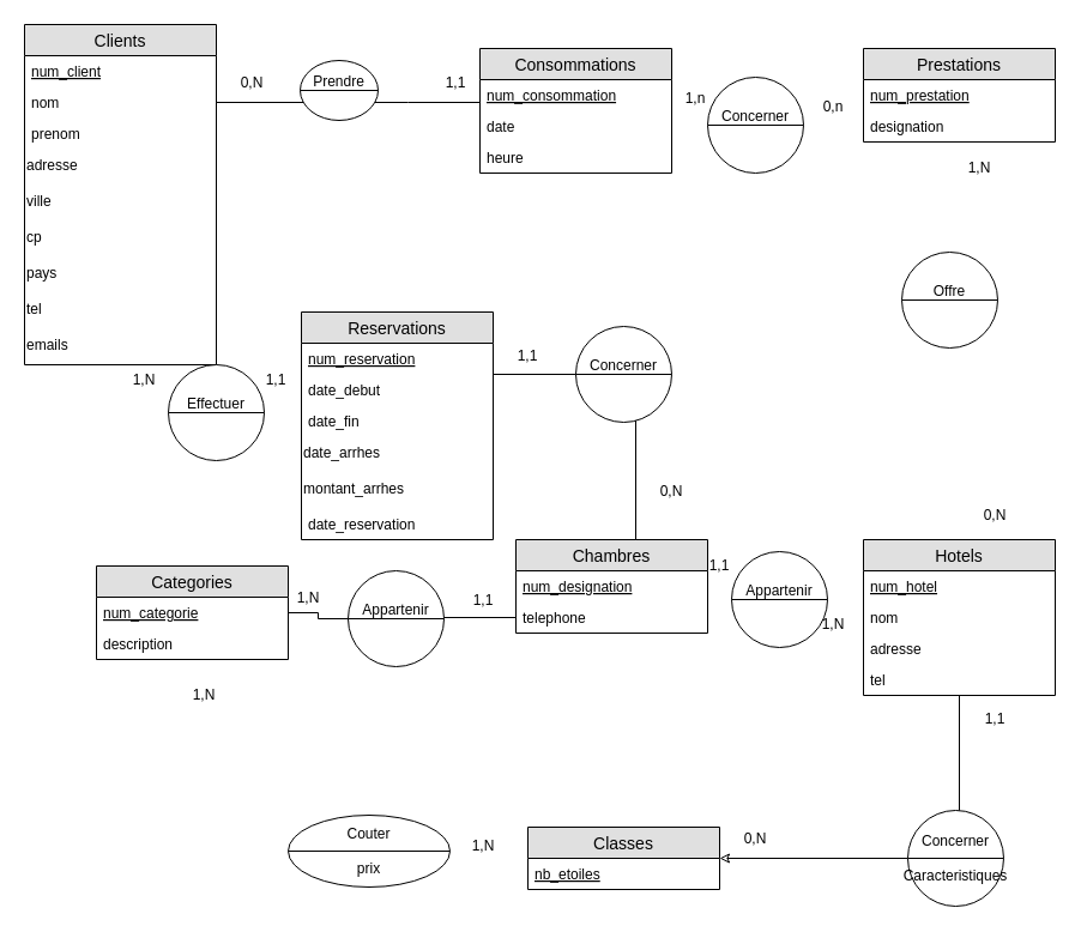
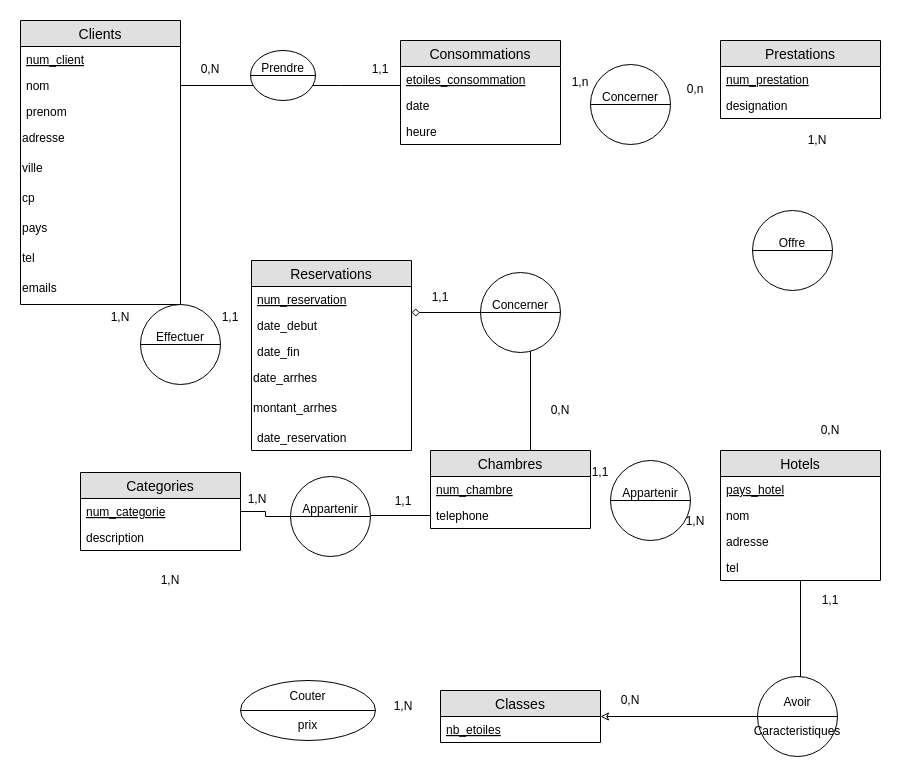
- <mxCell id="13" value="num_consommation" style="text;strokeColor=none;fillColor=none;spacingLeft=4;spacingRight=4;overflow=hidden;rotatable=0;points=[[0,0.5],[1,0.5]];portConstraint=eastwest;fontSize=12;fontStyle=4" vertex="1" parent="12"><mxGeometry y="26" width="160" height="26" as="geometry" /></mxCell>
+ <mxCell id="13" value="etoiles_consommation" style="text;strokeColor=none;fillColor=none;spacingLeft=4;spacingRight=4;overflow=hidden;rotatable=0;points=[[0,0.5],[1,0.5]];portConstraint=eastwest;fontSize=12;fontStyle=4" vertex="1" parent="12"><mxGeometry y="26" width="160" height="26" as="geometry" /></mxCell>
- <mxCell id="30" style="edgeStyle=orthogonalEdgeStyle;rounded=0;orthogonalLoop=1;jettySize=auto;html=1;startArrow=none;startFill=0;endArrow=none;endFill=0;strokeColor=#000000;" edge="1" parent="1" source="31" target="19"><mxGeometry relative="1" as="geometry"><Array as="points"><mxPoint x="530" y="312" /></Array></mxGeometry></mxCell>
+ <mxCell id="30" style="edgeStyle=orthogonalEdgeStyle;rounded=0;orthogonalLoop=1;jettySize=auto;html=1;startArrow=none;startFill=0;endArrow=diamond;endFill=0;strokeColor=#000000;" edge="1" parent="1" source="31" target="19"><mxGeometry relative="1" as="geometry"><Array as="points"><mxPoint x="530" y="312" /></Array></mxGeometry></mxCell>
- <mxCell id="32" value="num_designation" style="text;strokeColor=none;fillColor=none;spacingLeft=4;spacingRight=4;overflow=hidden;rotatable=0;points=[[0,0.5],[1,0.5]];portConstraint=eastwest;fontSize=12;fontStyle=4" vertex="1" parent="31"><mxGeometry y="26" width="160" height="26" as="geometry" /></mxCell>
+ <mxCell id="32" value="num_chambre" style="text;strokeColor=none;fillColor=none;spacingLeft=4;spacingRight=4;overflow=hidden;rotatable=0;points=[[0,0.5],[1,0.5]];portConstraint=eastwest;fontSize=12;fontStyle=4" vertex="1" parent="31"><mxGeometry y="26" width="160" height="26" as="geometry" /></mxCell>
- <mxCell id="38" value="num_hotel" style="text;strokeColor=none;fillColor=none;spacingLeft=4;spacingRight=4;overflow=hidden;rotatable=0;points=[[0,0.5],[1,0.5]];portConstraint=eastwest;fontSize=12;fontStyle=4" vertex="1" parent="37"><mxGeometry y="26" width="160" height="26" as="geometry" /></mxCell>
+ <mxCell id="38" value="pays_hotel" style="text;strokeColor=none;fillColor=none;spacingLeft=4;spacingRight=4;overflow=hidden;rotatable=0;points=[[0,0.5],[1,0.5]];portConstraint=eastwest;fontSize=12;fontStyle=4" vertex="1" parent="37"><mxGeometry y="26" width="160" height="26" as="geometry" /></mxCell>
- <mxCell id="46" value="Concerner&lt;br&gt;&lt;br&gt;Caracteristiques" style="shape=lineEllipse;perimeter=ellipsePerimeter;whiteSpace=wrap;html=1;backgroundOutline=1;" vertex="1" parent="1"><mxGeometry x="757" y="676" width="80" height="80" as="geometry" /></mxCell>
+ <mxCell id="46" value="Avoir&lt;br&gt;&lt;br&gt;Caracteristiques" style="shape=lineEllipse;perimeter=ellipsePerimeter;whiteSpace=wrap;html=1;backgroundOutline=1;" vertex="1" parent="1"><mxGeometry x="757" y="676" width="80" height="80" as="geometry" /></mxCell>
